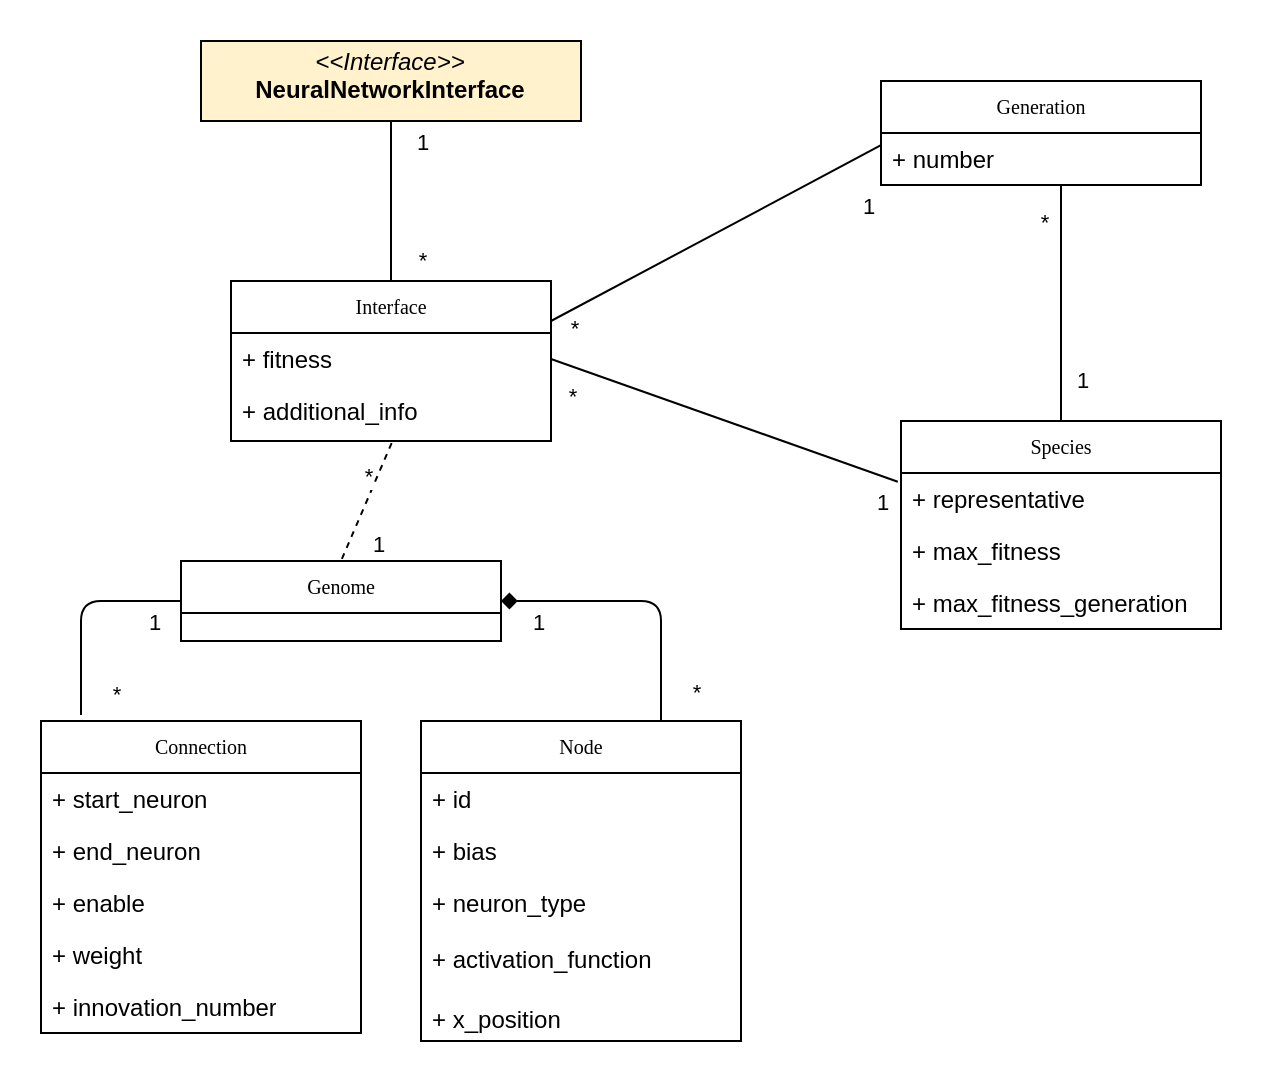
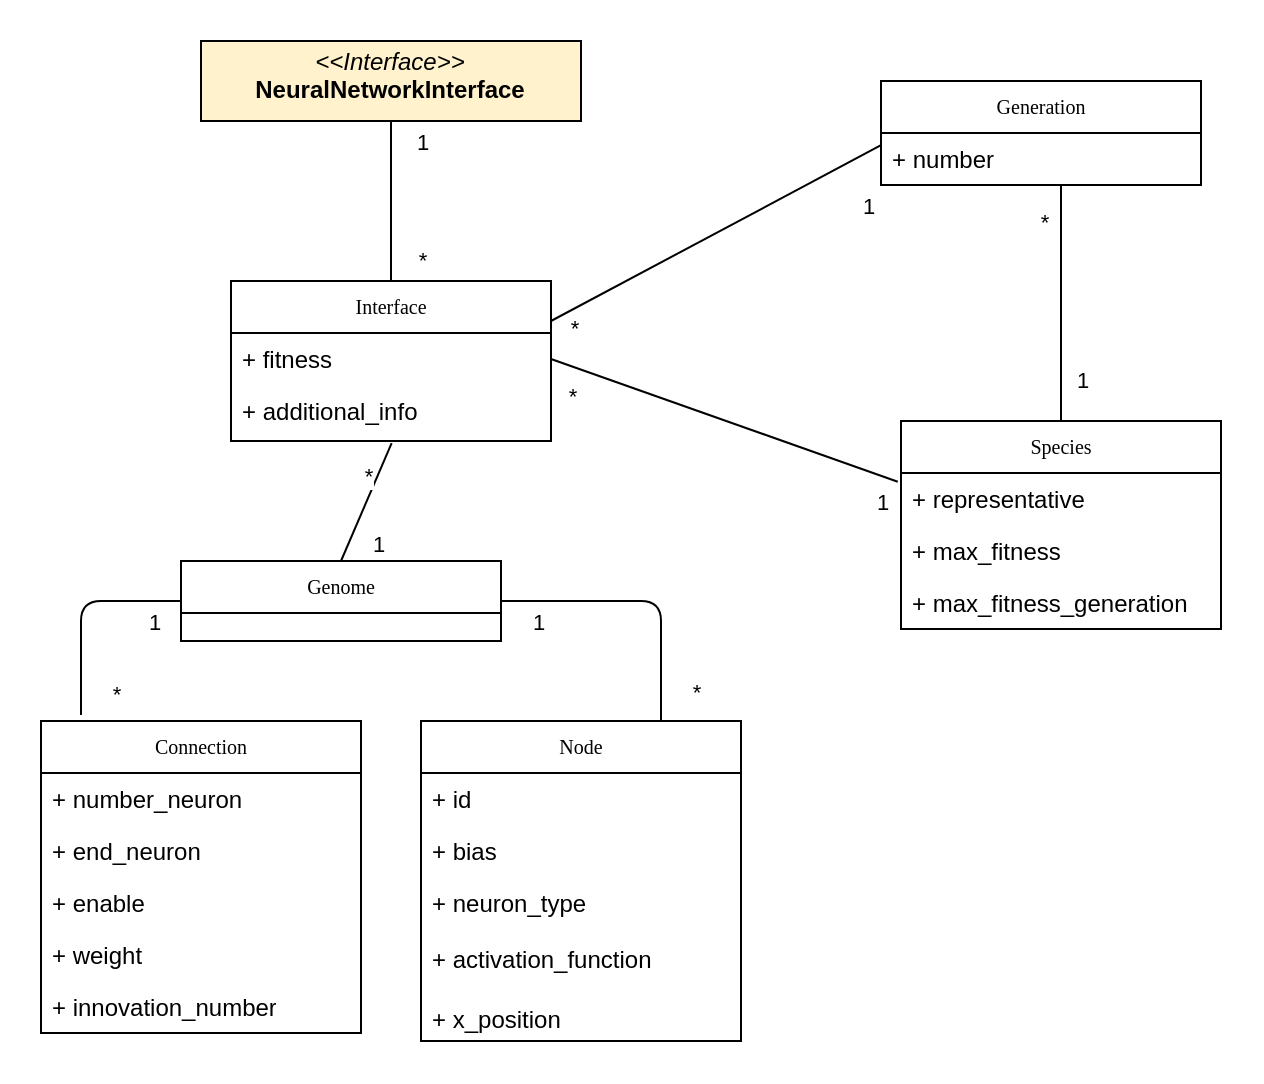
- <mxCell id="31" value="" style="endArrow=none;html=1;entryX=0.5;entryY=0;entryDx=0;entryDy=0;exitX=0.502;exitY=1.118;exitDx=0;exitDy=0;exitPerimeter=0;dashed=1;" edge="1" parent="1" source="17" target="14"><mxGeometry width="50" height="50" relative="1" as="geometry"><mxPoint x="530" y="220" as="sourcePoint" /><mxPoint x="250" y="169" as="targetPoint" /></mxGeometry></mxCell>
+ <mxCell id="31" value="" style="endArrow=none;html=1;entryX=0.5;entryY=0;entryDx=0;entryDy=0;exitX=0.502;exitY=1.118;exitDx=0;exitDy=0;exitPerimeter=0;" edge="1" parent="1" source="17" target="14"><mxGeometry width="50" height="50" relative="1" as="geometry"><mxPoint x="530" y="220" as="sourcePoint" /><mxPoint x="250" y="169" as="targetPoint" /></mxGeometry></mxCell>
- <mxCell id="28" value="" style="endArrow=diamond;html=1;exitX=0.75;exitY=0;exitDx=0;exitDy=0;entryX=1;entryY=0.5;entryDx=0;entryDy=0;" edge="1" parent="1" source="8" target="14"><mxGeometry width="50" height="50" relative="1" as="geometry"><mxPoint x="243.2" y="360" as="sourcePoint" /><mxPoint x="180" y="160" as="targetPoint" /><Array as="points"><mxPoint x="330" y="300" /></Array></mxGeometry></mxCell>
+ <mxCell id="28" value="" style="endArrow=none;html=1;exitX=0.75;exitY=0;exitDx=0;exitDy=0;entryX=1;entryY=0.5;entryDx=0;entryDy=0;" edge="1" parent="1" source="8" target="14"><mxGeometry width="50" height="50" relative="1" as="geometry"><mxPoint x="243.2" y="360" as="sourcePoint" /><mxPoint x="180" y="160" as="targetPoint" /><Array as="points"><mxPoint x="330" y="300" /></Array></mxGeometry></mxCell>
- <mxCell id="3" value="+ start_neuron&lt;br&gt;" style="text;html=1;strokeColor=none;fillColor=none;align=left;verticalAlign=top;spacingLeft=4;spacingRight=4;whiteSpace=wrap;overflow=hidden;rotatable=0;points=[[0,0.5],[1,0.5]];portConstraint=eastwest;" vertex="1" parent="2"><mxGeometry y="26" width="160" height="26" as="geometry" /></mxCell>
+ <mxCell id="3" value="+ number_neuron&lt;br&gt;" style="text;html=1;strokeColor=none;fillColor=none;align=left;verticalAlign=top;spacingLeft=4;spacingRight=4;whiteSpace=wrap;overflow=hidden;rotatable=0;points=[[0,0.5],[1,0.5]];portConstraint=eastwest;" vertex="1" parent="2"><mxGeometry y="26" width="160" height="26" as="geometry" /></mxCell>
